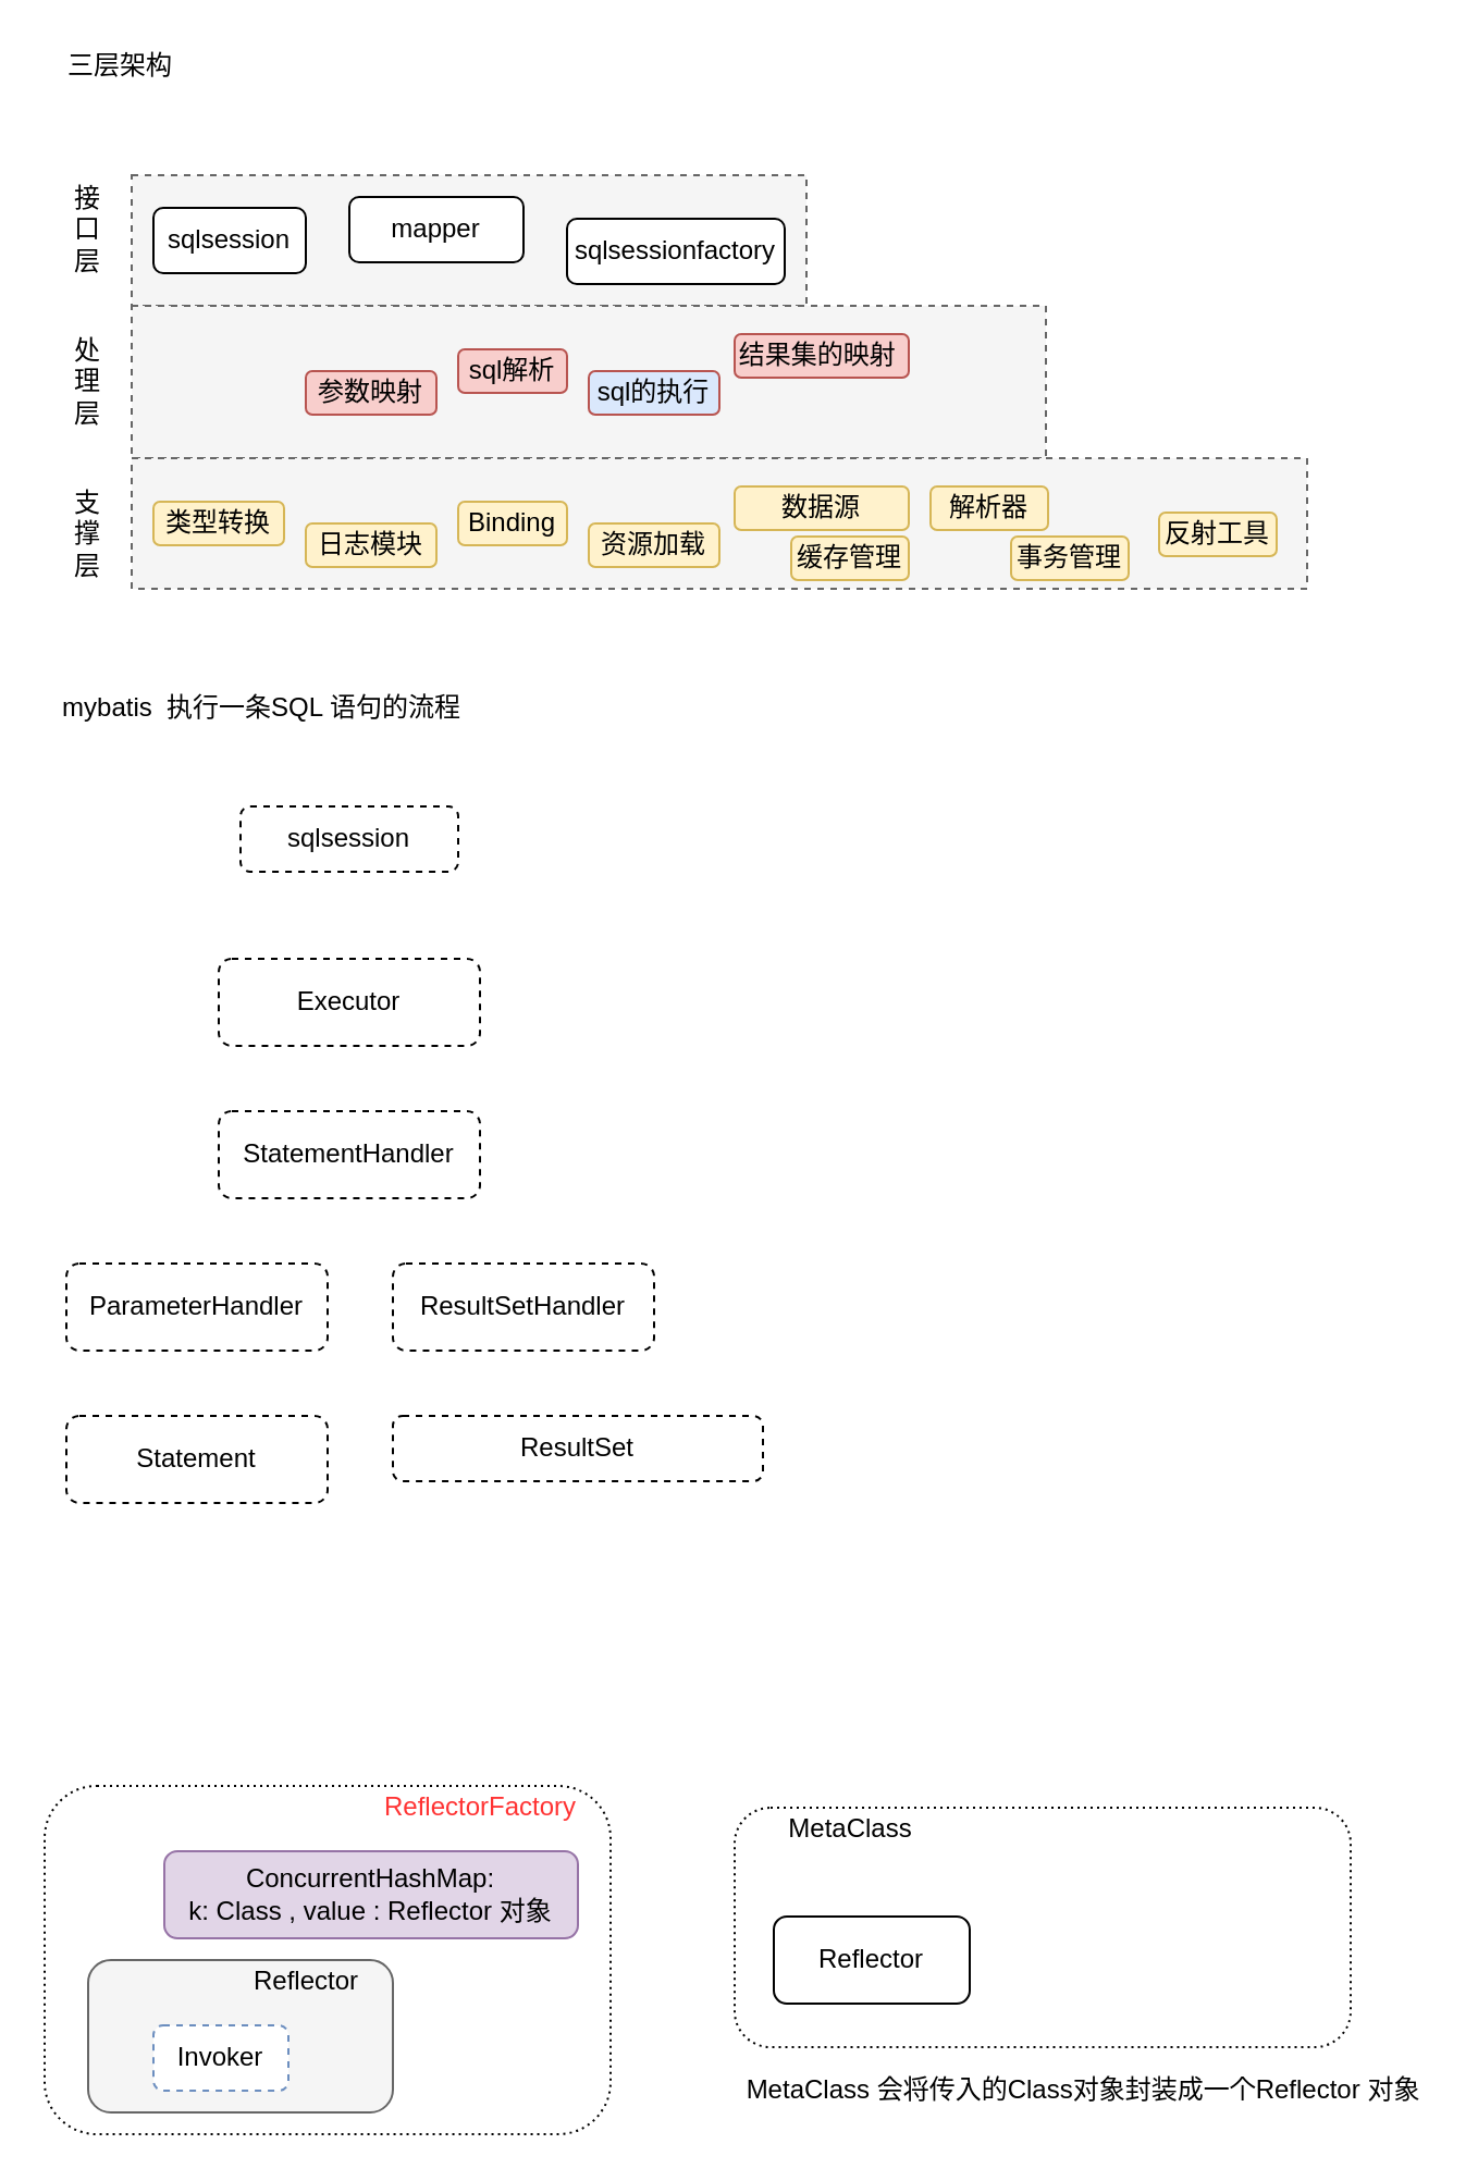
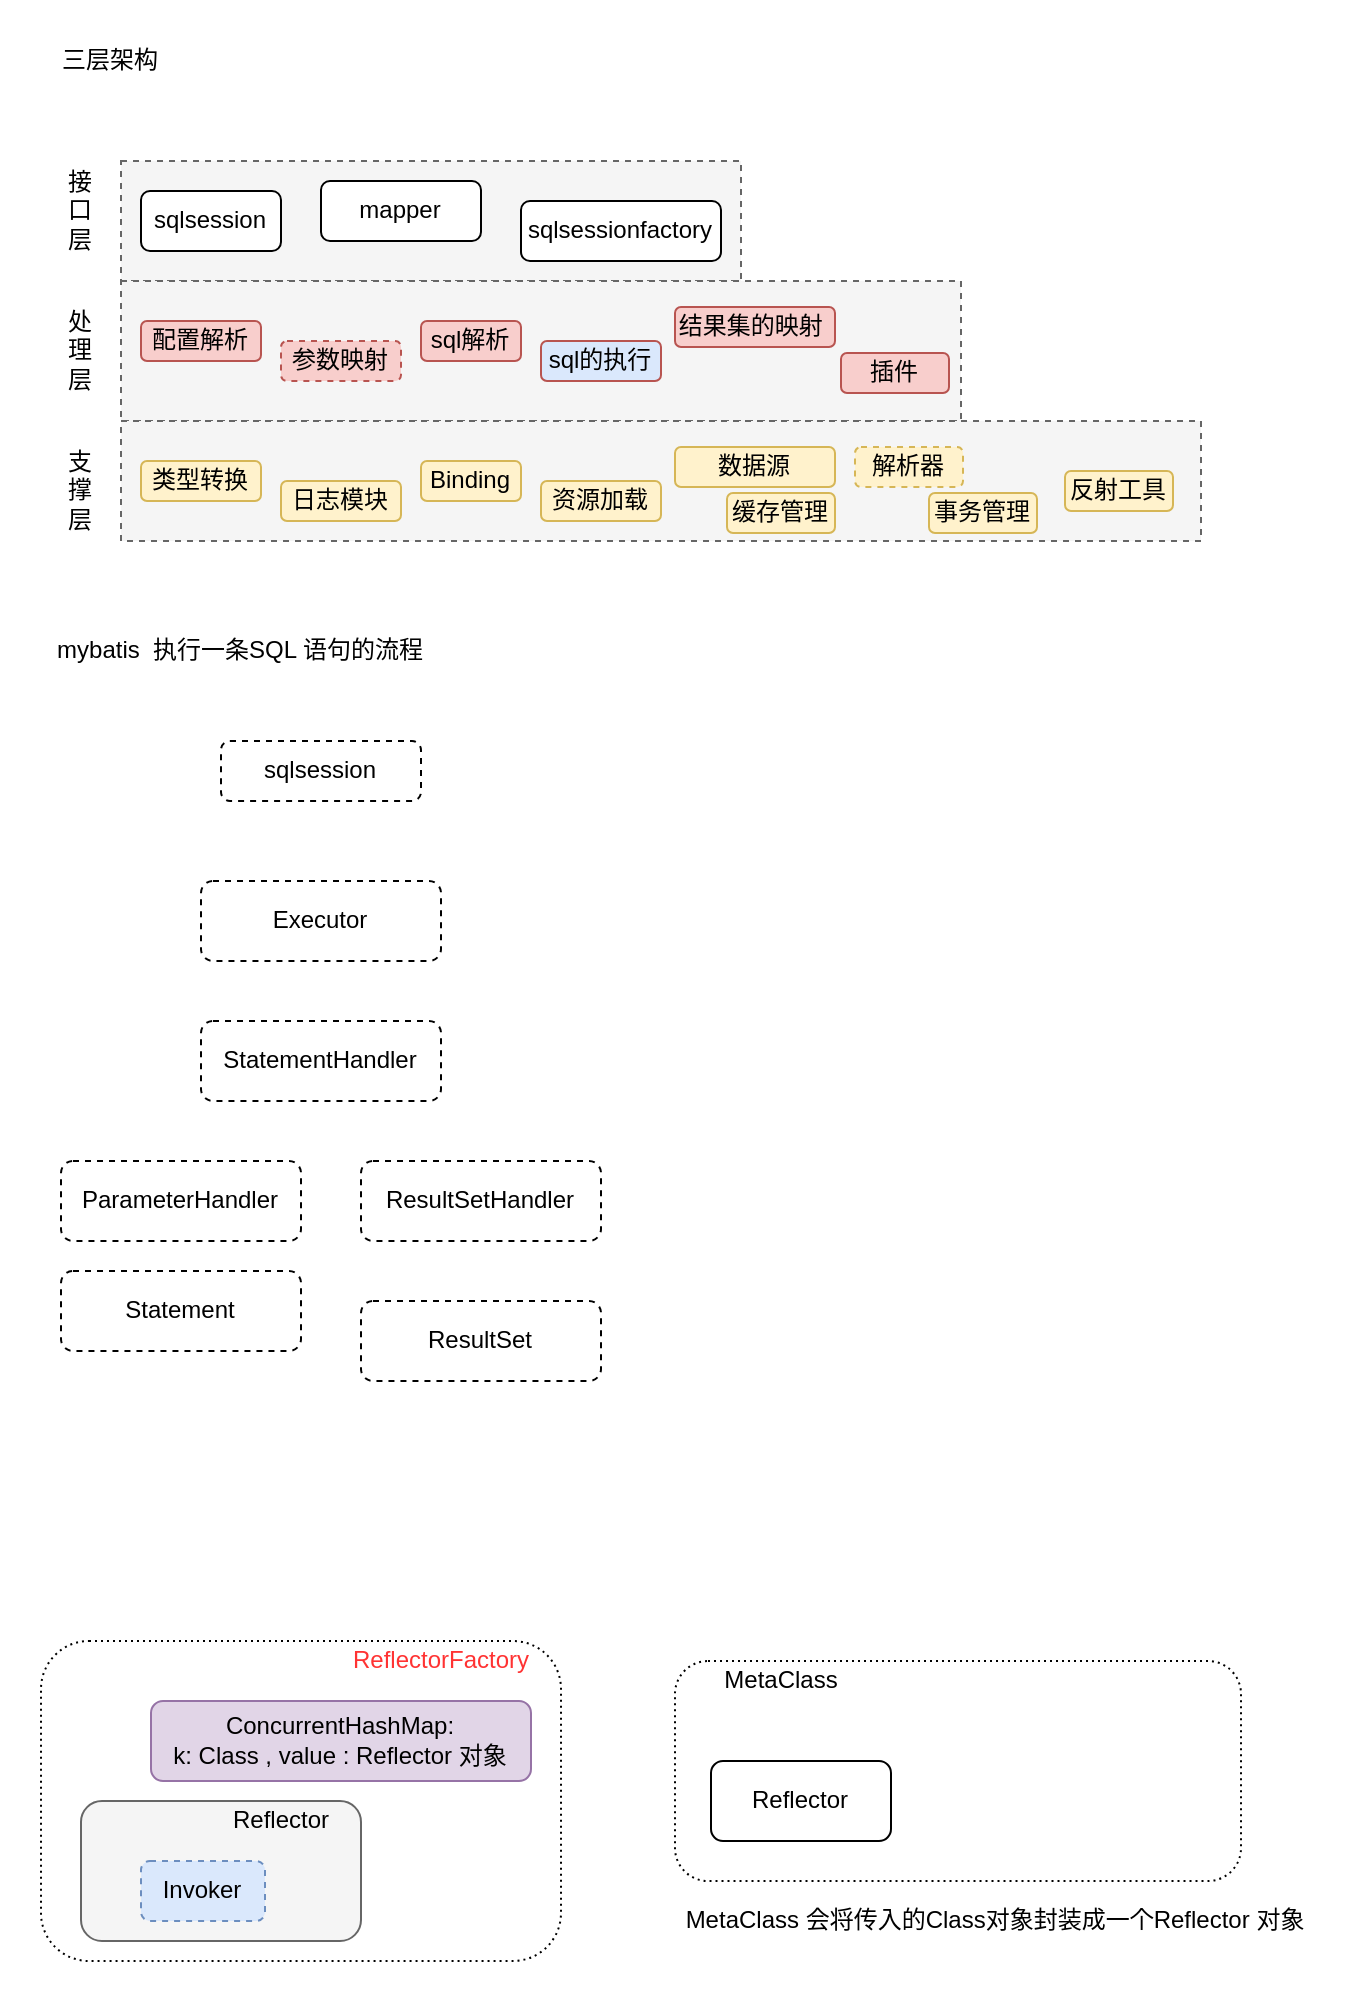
+ <mxCell id="10" value="配置解析" style="rounded=1;whiteSpace=wrap;html=1;fillColor=#f8cecc;strokeColor=#b85450;" vertex="1" parent="1"><mxGeometry x="70" y="160" width="60" height="20" as="geometry" /></mxCell>
- <mxCell id="11" value="参数映射" style="rounded=1;whiteSpace=wrap;html=1;fillColor=#f8cecc;strokeColor=#b85450;" vertex="1" parent="1"><mxGeometry x="140" y="170" width="60" height="20" as="geometry" /></mxCell>
+ <mxCell id="11" value="参数映射" style="rounded=1;whiteSpace=wrap;html=1;fillColor=#f8cecc;strokeColor=#b85450;dashed=1;" vertex="1" parent="1"><mxGeometry x="140" y="170" width="60" height="20" as="geometry" /></mxCell>
+ <mxCell id="16" value="插件" style="rounded=1;whiteSpace=wrap;html=1;fillColor=#f8cecc;strokeColor=#b85450;" vertex="1" parent="1"><mxGeometry x="420" y="176" width="54" height="20" as="geometry" /></mxCell>
- <mxCell id="25" value="解析器" style="rounded=1;whiteSpace=wrap;html=1;fillColor=#fff2cc;strokeColor=#d6b656;" vertex="1" parent="1"><mxGeometry x="427" y="223" width="54" height="20" as="geometry" /></mxCell>
+ <mxCell id="25" value="解析器" style="rounded=1;whiteSpace=wrap;html=1;fillColor=#fff2cc;strokeColor=#d6b656;dashed=1;" vertex="1" parent="1"><mxGeometry x="427" y="223" width="54" height="20" as="geometry" /></mxCell>
- <mxCell id="35" value="ResultSet" style="rounded=1;whiteSpace=wrap;html=1;dashed=1;" vertex="1" parent="1"><mxGeometry x="180" y="650" width="170" height="30" as="geometry" /></mxCell>
+ <mxCell id="35" value="ResultSet" style="rounded=1;whiteSpace=wrap;html=1;dashed=1;" vertex="1" parent="1"><mxGeometry x="180" y="650" width="120" height="40" as="geometry" /></mxCell>
- <mxCell id="33" value="Statement" style="rounded=1;whiteSpace=wrap;html=1;dashed=1;" vertex="1" parent="1"><mxGeometry x="30" y="650" width="120" height="40" as="geometry" /></mxCell>
+ <mxCell id="33" value="Statement" style="rounded=1;whiteSpace=wrap;html=1;dashed=1;" vertex="1" parent="1"><mxGeometry x="30" y="635" width="120" height="40" as="geometry" /></mxCell>
- <mxCell id="38" value="Invoker" style="rounded=1;whiteSpace=wrap;html=1;dashed=1;fillColor=#ffffff;strokeColor=#6c8ebf;" vertex="1" parent="1"><mxGeometry x="70" y="930" width="62" height="30" as="geometry" /></mxCell>
+ <mxCell id="38" value="Invoker" style="rounded=1;whiteSpace=wrap;html=1;dashed=1;fillColor=#dae8fc;strokeColor=#6c8ebf;" vertex="1" parent="1"><mxGeometry x="70" y="930" width="62" height="30" as="geometry" /></mxCell>
